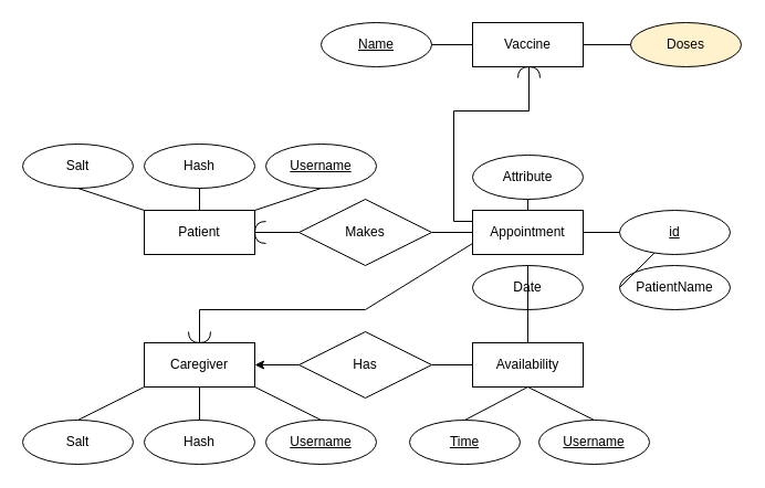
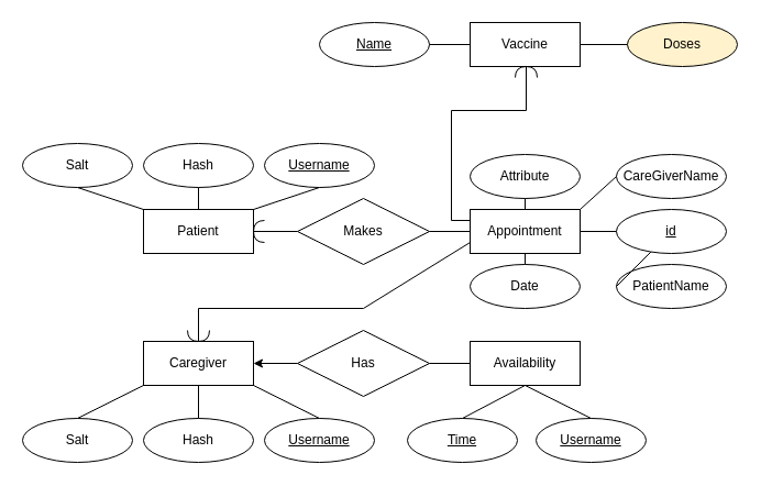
+ <mxCell id="31" value="CareGiverName" style="ellipse;whiteSpace=wrap;html=1;align=center;" vertex="1" parent="1"><mxGeometry x="560" y="140" width="100" height="40" as="geometry" /></mxCell>
+ <mxCell id="32" value="" style="endArrow=none;html=1;rounded=0;exitX=0;exitY=0.5;exitDx=0;exitDy=0;entryX=1;entryY=0;entryDx=0;entryDy=0;" edge="1" parent="1" source="31" target="21"><mxGeometry width="50" height="50" relative="1" as="geometry"><mxPoint x="480" y="250" as="sourcePoint" /><mxPoint x="530" y="190" as="targetPoint" /></mxGeometry></mxCell>
- <mxCell id="34" value="" style="endArrow=none;html=1;rounded=0;exitX=0.5;exitY=0;exitDx=0;exitDy=0;" edge="1" parent="1" source="33" target="16"><mxGeometry width="50" height="50" relative="1" as="geometry"><mxPoint x="480" y="250" as="sourcePoint" /><mxPoint x="540" y="220" as="targetPoint" /></mxGeometry></mxCell>
+ <mxCell id="34" value="" style="endArrow=none;html=1;rounded=0;entryX=0.5;entryY=1;entryDx=0;entryDy=0;exitX=0.5;exitY=0;exitDx=0;exitDy=0;" edge="1" parent="1" source="33" target="21"><mxGeometry width="50" height="50" relative="1" as="geometry"><mxPoint x="480" y="250" as="sourcePoint" /><mxPoint x="540" y="220" as="targetPoint" /></mxGeometry></mxCell>
